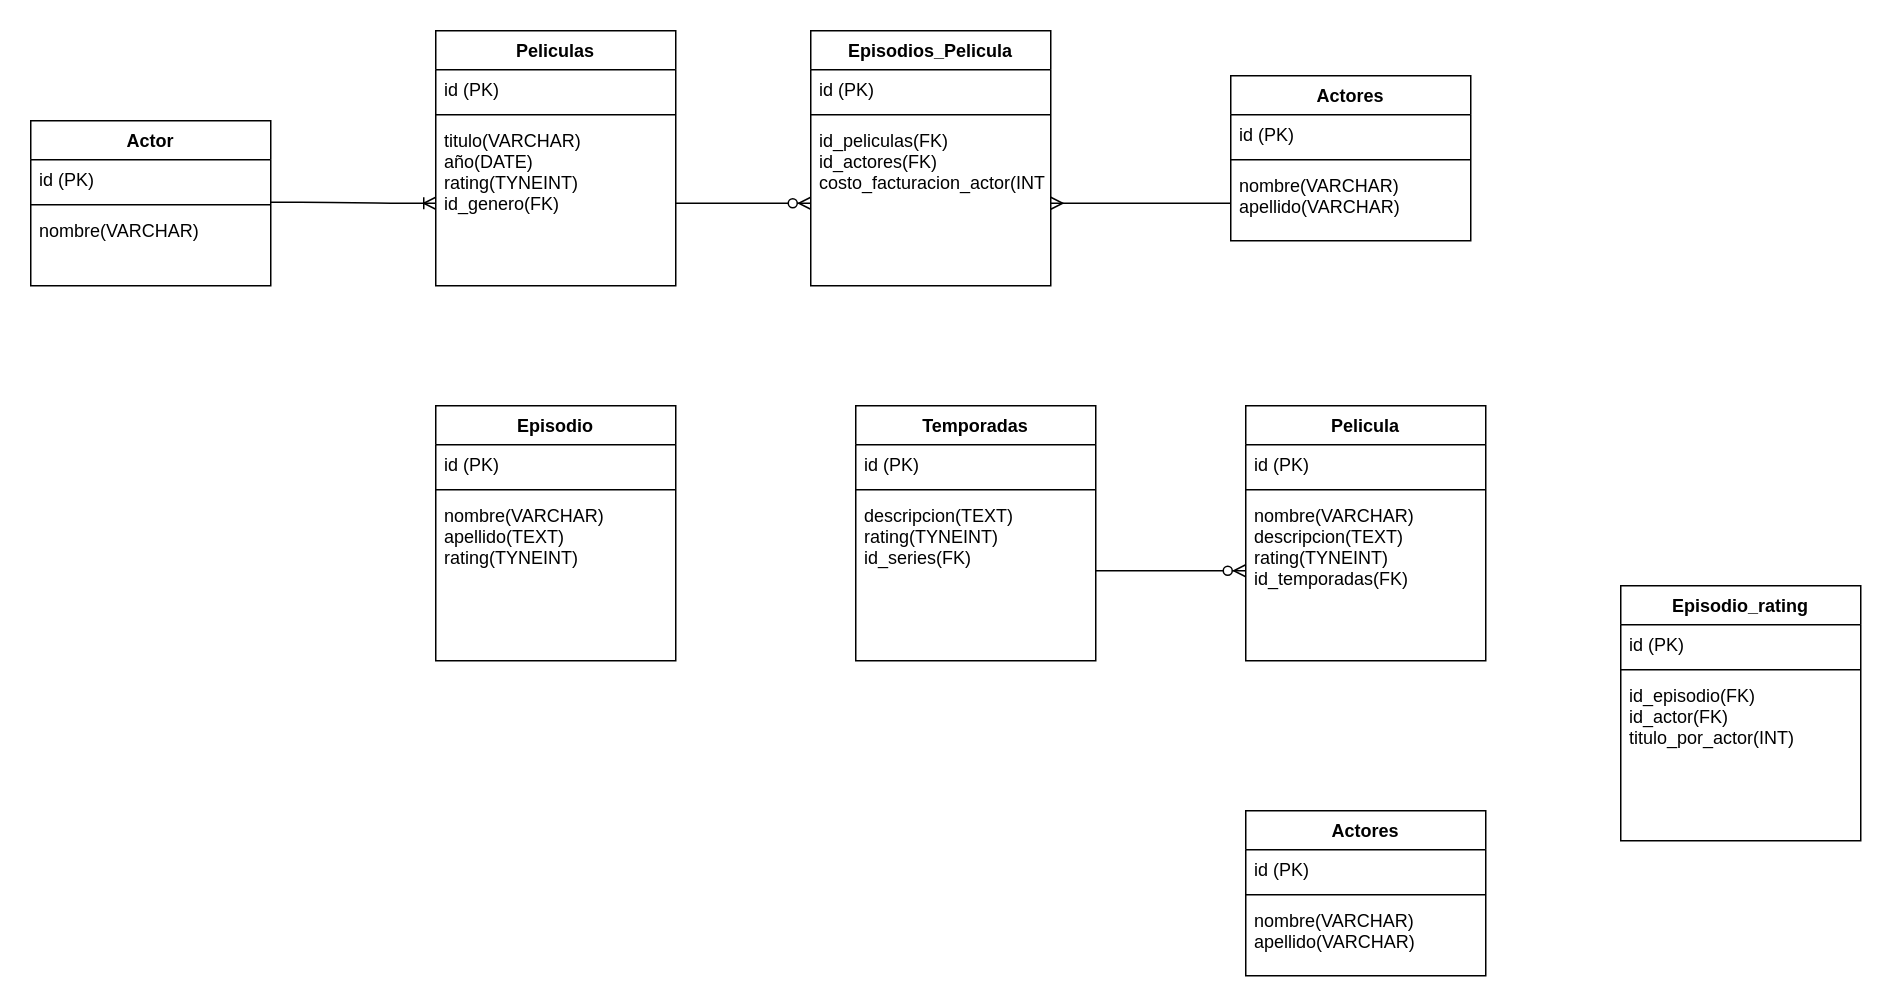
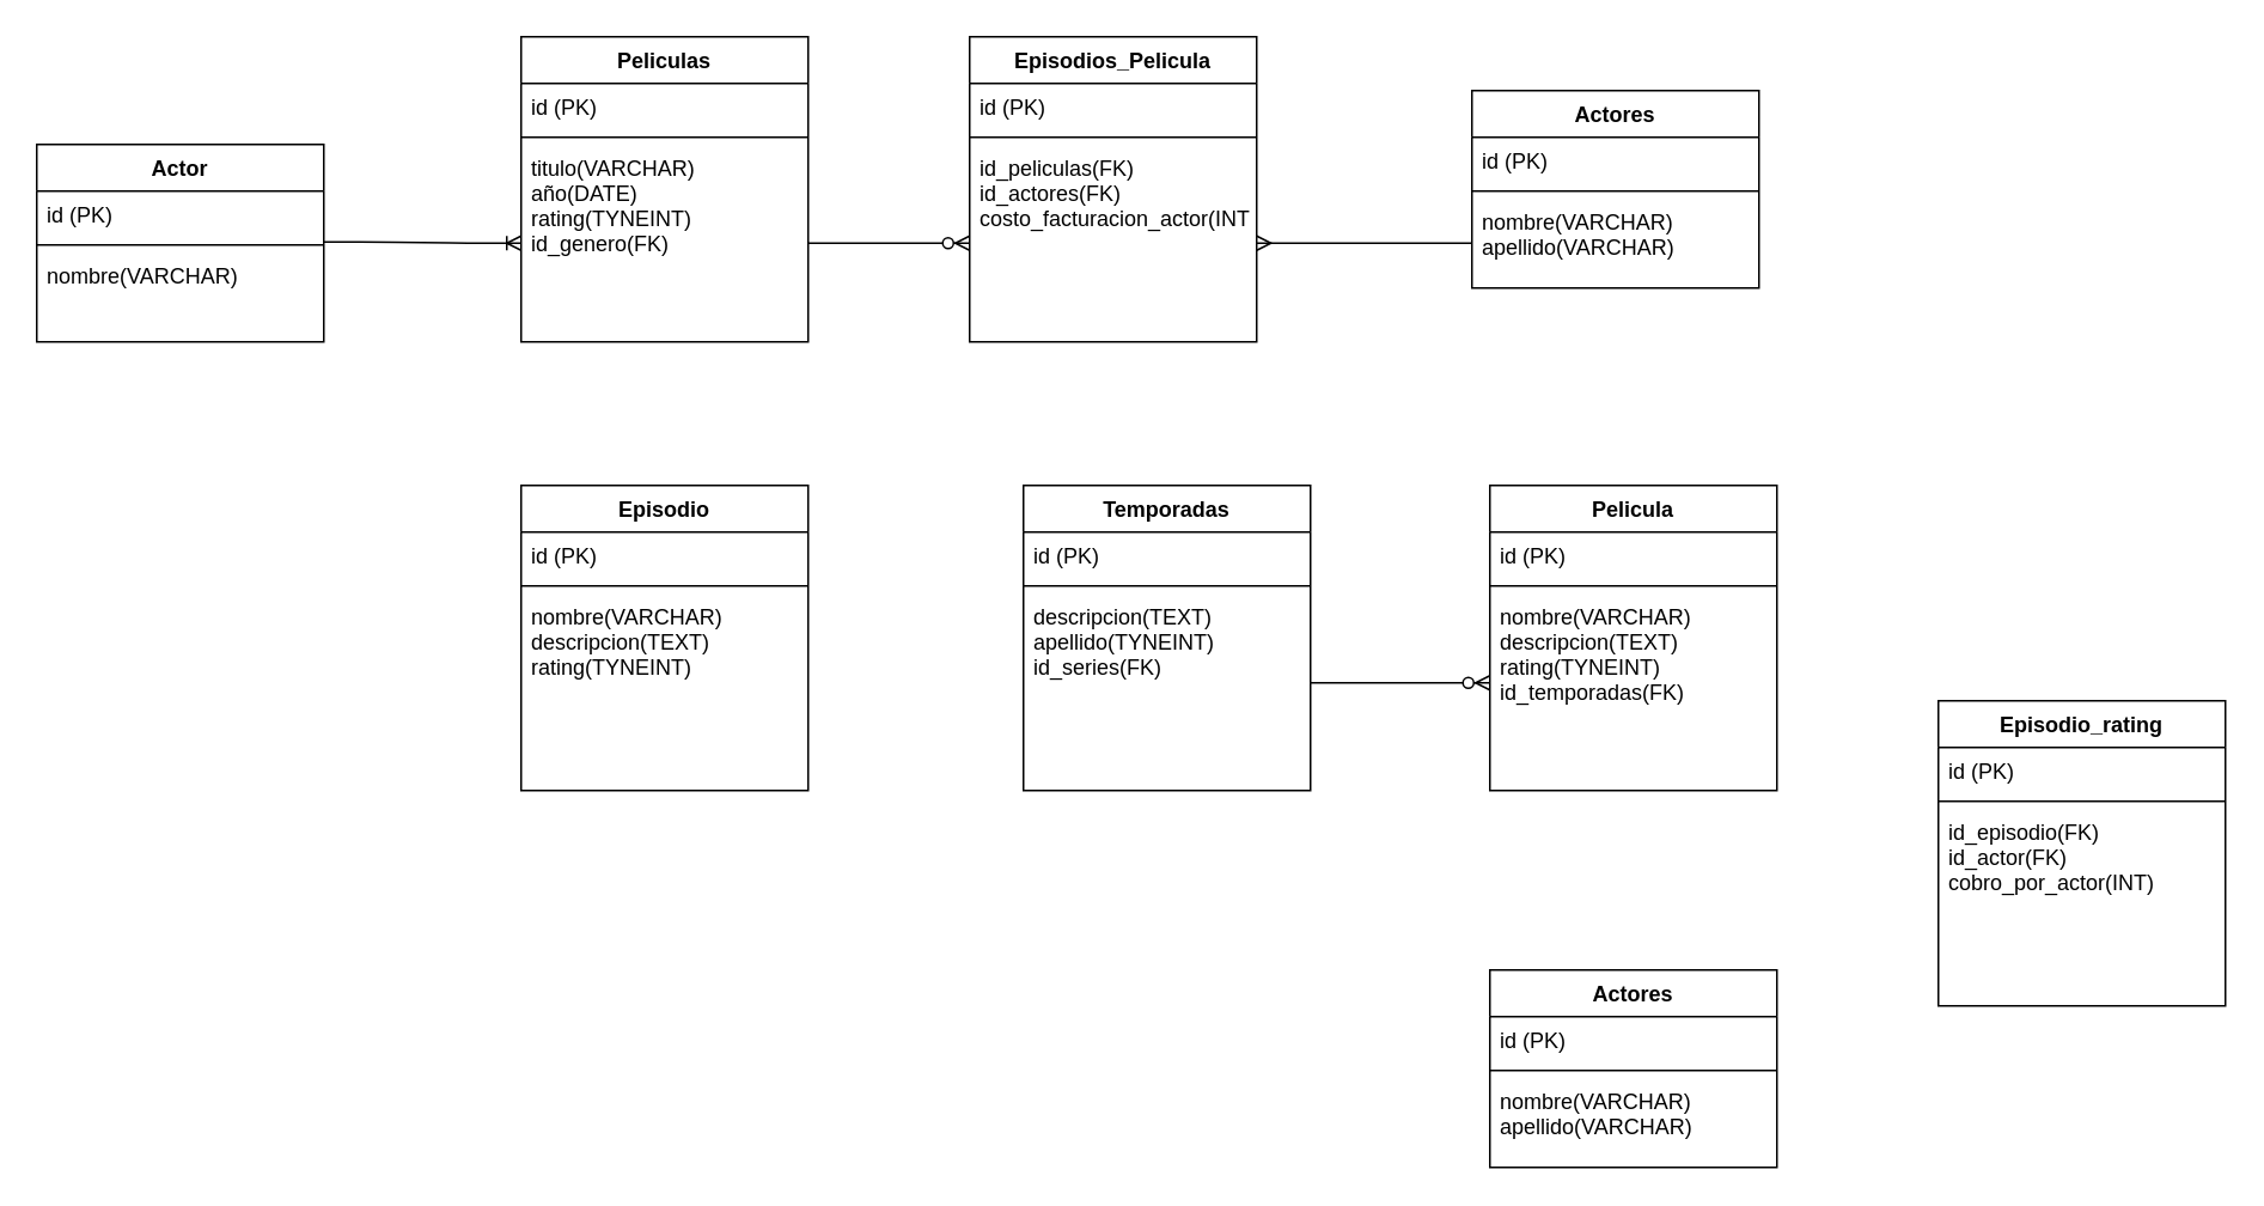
- <mxCell id="24" value="nombre(VARCHAR)&#10;apellido(TEXT)&#10;rating(TYNEINT)" style="text;strokeColor=none;fillColor=none;align=left;verticalAlign=top;spacingLeft=4;spacingRight=4;overflow=hidden;rotatable=0;points=[[0,0.5],[1,0.5]];portConstraint=eastwest;" vertex="1" parent="21"><mxGeometry y="60" width="160" height="110" as="geometry" /></mxCell>
+ <mxCell id="24" value="nombre(VARCHAR)&#10;descripcion(TEXT)&#10;rating(TYNEINT)" style="text;strokeColor=none;fillColor=none;align=left;verticalAlign=top;spacingLeft=4;spacingRight=4;overflow=hidden;rotatable=0;points=[[0,0.5],[1,0.5]];portConstraint=eastwest;" vertex="1" parent="21"><mxGeometry y="60" width="160" height="110" as="geometry" /></mxCell>
- <mxCell id="28" value="descripcion(TEXT)&#10;rating(TYNEINT)&#10;id_series(FK)" style="text;strokeColor=none;fillColor=none;align=left;verticalAlign=top;spacingLeft=4;spacingRight=4;overflow=hidden;rotatable=0;points=[[0,0.5],[1,0.5]];portConstraint=eastwest;" vertex="1" parent="25"><mxGeometry y="60" width="160" height="110" as="geometry" /></mxCell>
+ <mxCell id="28" value="descripcion(TEXT)&#10;apellido(TYNEINT)&#10;id_series(FK)" style="text;strokeColor=none;fillColor=none;align=left;verticalAlign=top;spacingLeft=4;spacingRight=4;overflow=hidden;rotatable=0;points=[[0,0.5],[1,0.5]];portConstraint=eastwest;" vertex="1" parent="25"><mxGeometry y="60" width="160" height="110" as="geometry" /></mxCell>
- <mxCell id="41" value="id_episodio(FK)&#10;id_actor(FK)&#10;titulo_por_actor(INT)" style="text;strokeColor=none;fillColor=none;align=left;verticalAlign=top;spacingLeft=4;spacingRight=4;overflow=hidden;rotatable=0;points=[[0,0.5],[1,0.5]];portConstraint=eastwest;" vertex="1" parent="38"><mxGeometry y="60" width="160" height="110" as="geometry" /></mxCell>
+ <mxCell id="41" value="id_episodio(FK)&#10;id_actor(FK)&#10;cobro_por_actor(INT)" style="text;strokeColor=none;fillColor=none;align=left;verticalAlign=top;spacingLeft=4;spacingRight=4;overflow=hidden;rotatable=0;points=[[0,0.5],[1,0.5]];portConstraint=eastwest;" vertex="1" parent="38"><mxGeometry y="60" width="160" height="110" as="geometry" /></mxCell>
